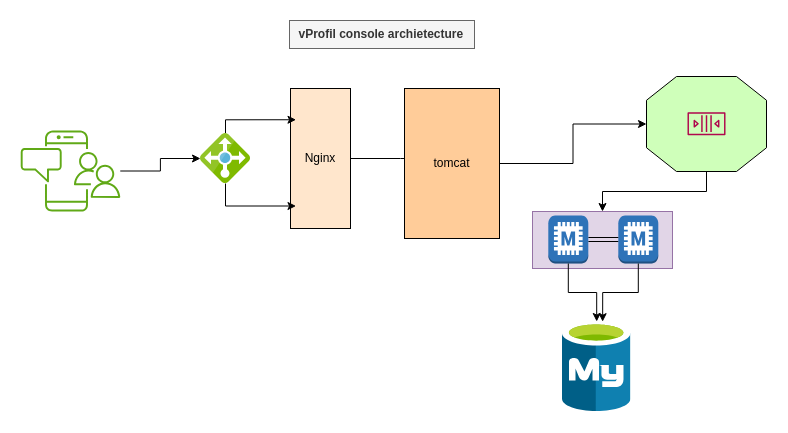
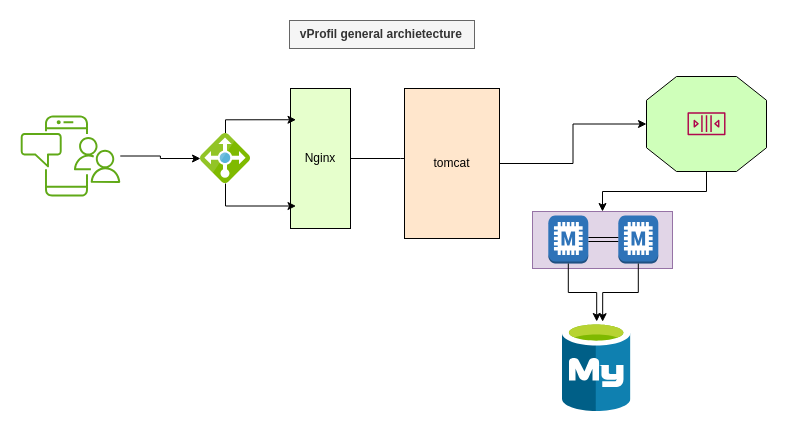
- <mxCell id="33" value="vProfil console archietecture&amp;nbsp;" style="text;html=1;align=center;verticalAlign=middle;resizable=0;points=[];autosize=1;fillColor=#f5f5f5;fontColor=#333333;strokeColor=#666666;labelBackgroundColor=none;labelBorderColor=none;spacing=3;fontStyle=1" parent="1" vertex="1"><mxGeometry x="289" y="20" width="185" height="28" as="geometry" /></mxCell>
+ <mxCell id="33" value="vProfil general archietecture&amp;nbsp;" style="text;html=1;align=center;verticalAlign=middle;resizable=0;points=[];autosize=1;fillColor=#f5f5f5;fontColor=#333333;strokeColor=#666666;labelBackgroundColor=none;labelBorderColor=none;spacing=3;fontStyle=1" parent="1" vertex="1"><mxGeometry x="289" y="20" width="185" height="28" as="geometry" /></mxCell>
- <mxCell id="12" value="Nginx" style="rounded=0;whiteSpace=wrap;html=1;container=0;fillColor=#ffe6cc;" parent="9" vertex="1"><mxGeometry width="60" height="140" as="geometry" /></mxCell>
+ <mxCell id="12" value="Nginx" style="rounded=0;whiteSpace=wrap;html=1;container=0;fillColor=#E6FFCC;" parent="9" vertex="1"><mxGeometry width="60" height="140" as="geometry" /></mxCell>
- <mxCell id="17" value="tomcat" style="rounded=0;whiteSpace=wrap;html=1;fillColor=#FFCC99;" parent="15" vertex="1"><mxGeometry width="95" height="150" as="geometry" /></mxCell>
+ <mxCell id="17" value="tomcat" style="rounded=0;whiteSpace=wrap;html=1;fillColor=#ffe6cc;" parent="15" vertex="1"><mxGeometry width="95" height="150" as="geometry" /></mxCell>
- <mxCell id="3" value="data lake console" style="outlineConnect=0;dashed=0;verticalLabelPosition=bottom;verticalAlign=top;align=center;html=1;fontSize=12;fontStyle=0;aspect=fixed;shape=mxgraph.aws4.illustration_notification;pointerEvents=1;labelBackgroundColor=#ffffff;fillColor=#60a917;strokeColor=#2D7600;fontColor=#ffffff;" parent="1" vertex="1"><mxGeometry x="20" y="130" width="100" height="81" as="geometry" /></mxCell>
+ <mxCell id="3" value="data lake console" style="outlineConnect=0;dashed=0;verticalLabelPosition=bottom;verticalAlign=top;align=center;html=1;fontSize=12;fontStyle=0;aspect=fixed;shape=mxgraph.aws4.illustration_notification;pointerEvents=1;labelBackgroundColor=#ffffff;fillColor=#60a917;strokeColor=#2D7600;fontColor=#ffffff;" parent="1" vertex="1"><mxGeometry x="20" y="115" width="100" height="81" as="geometry" /></mxCell>
